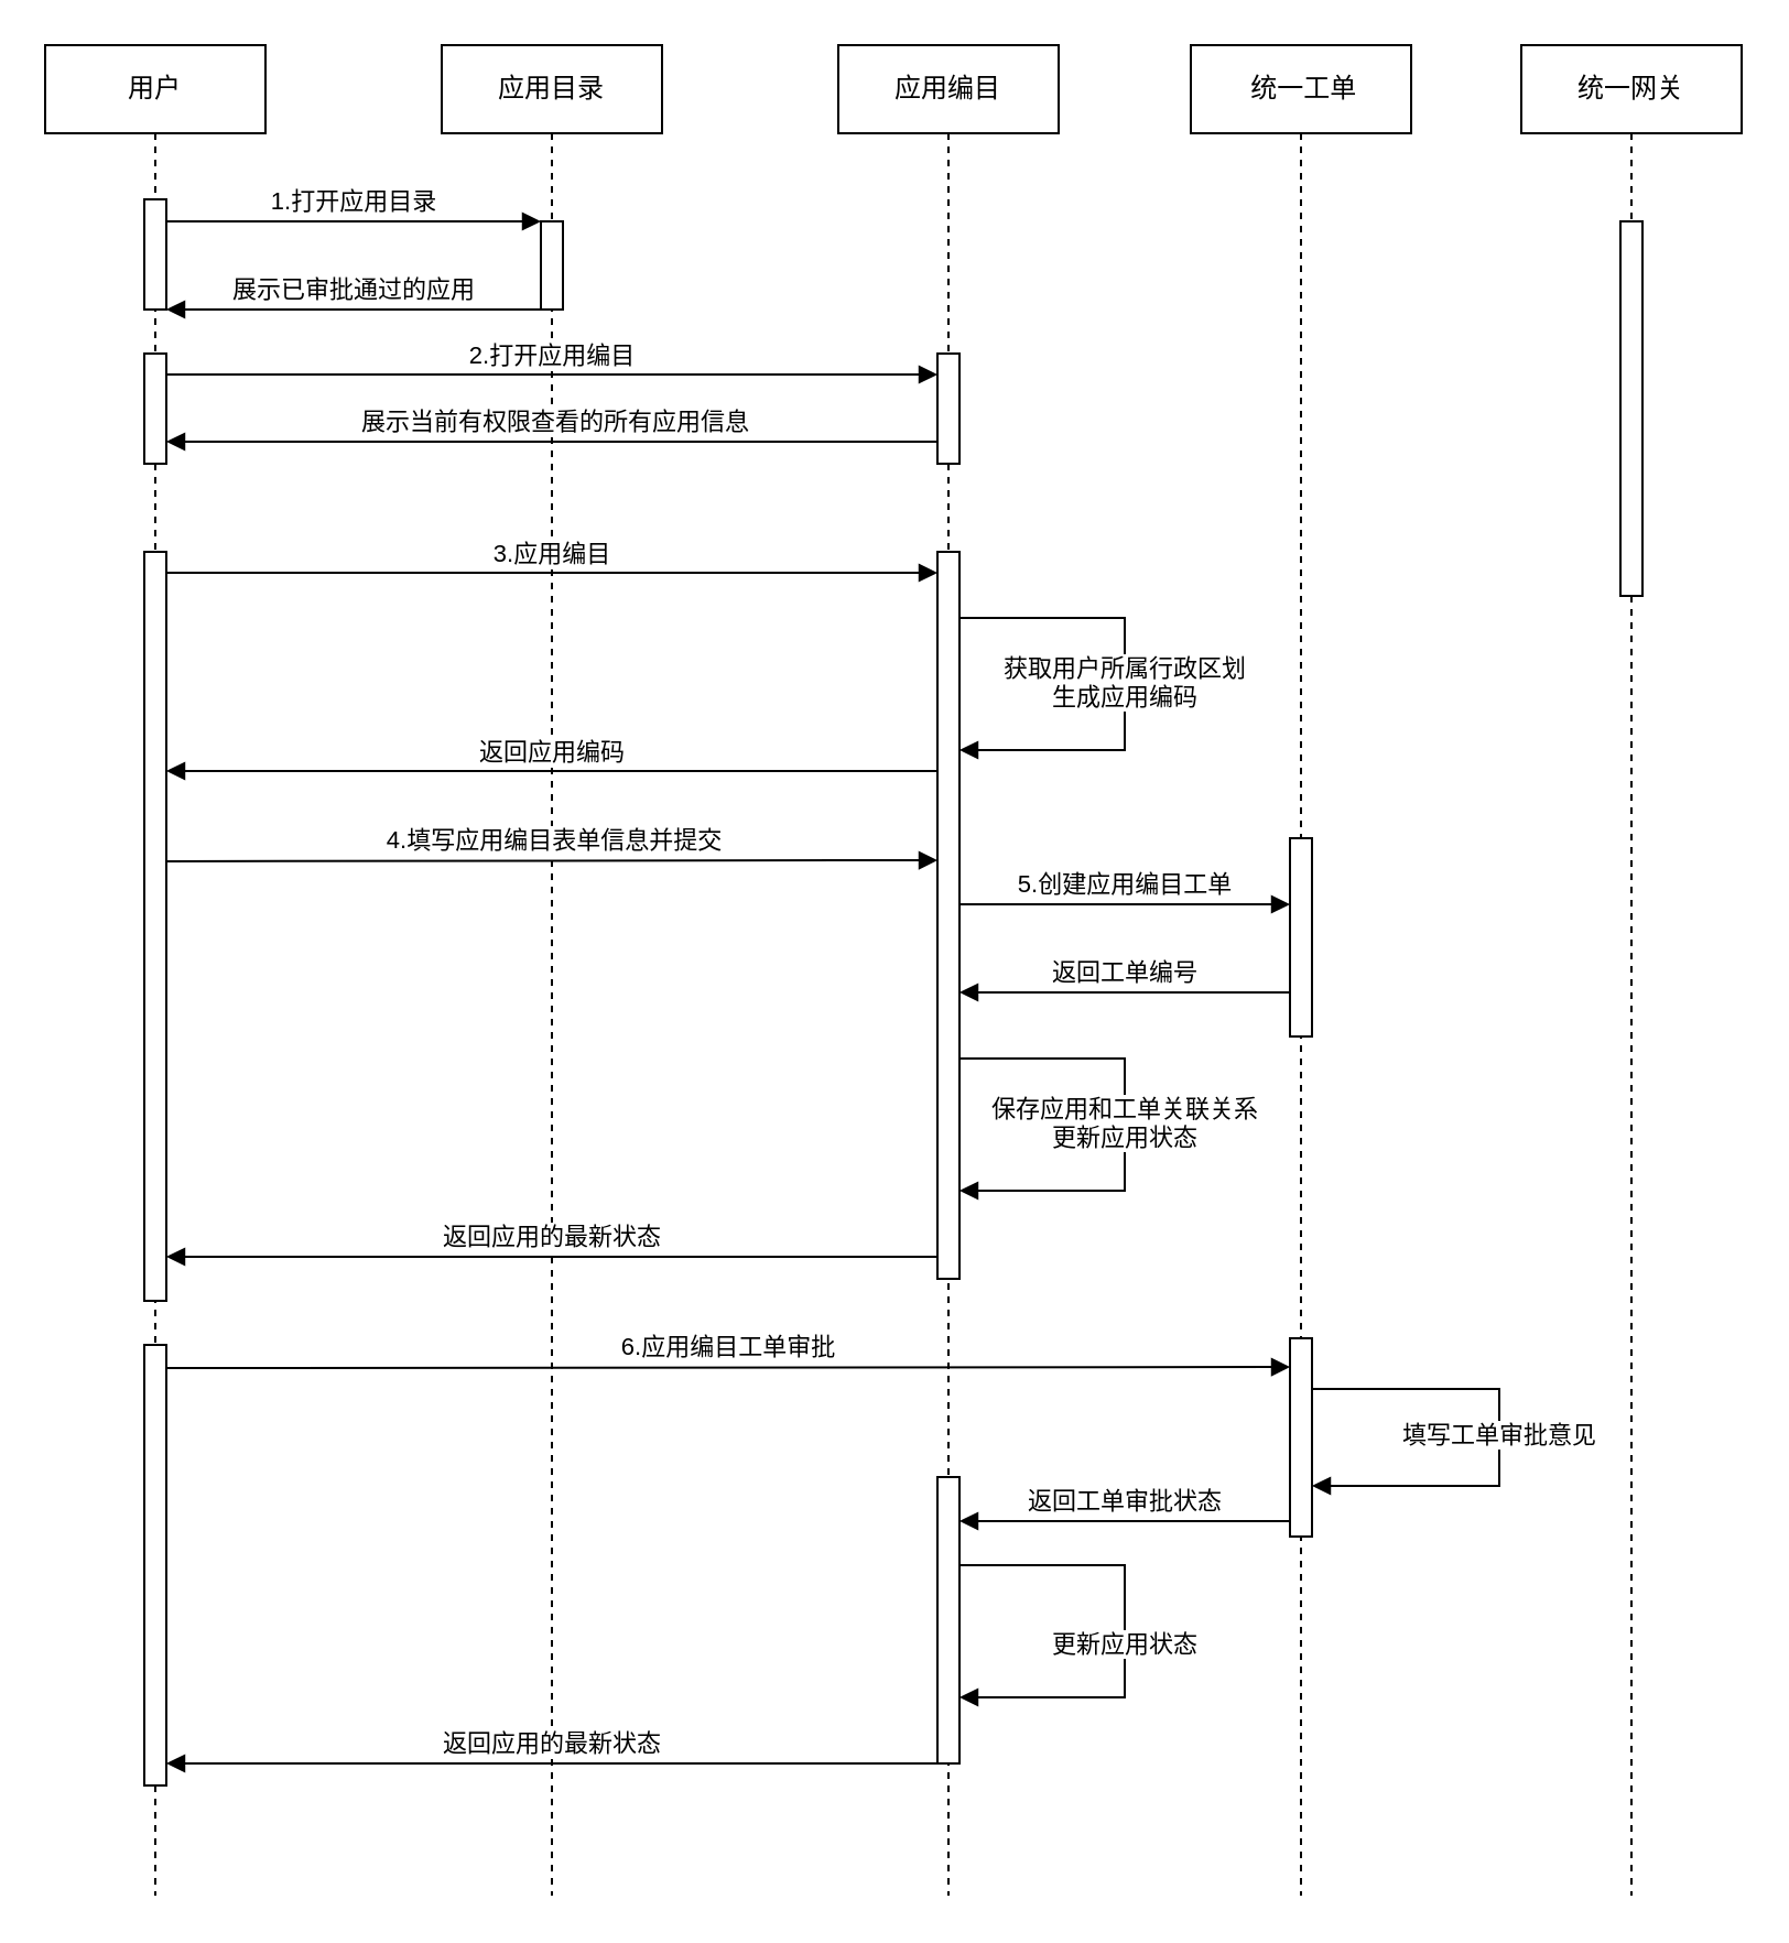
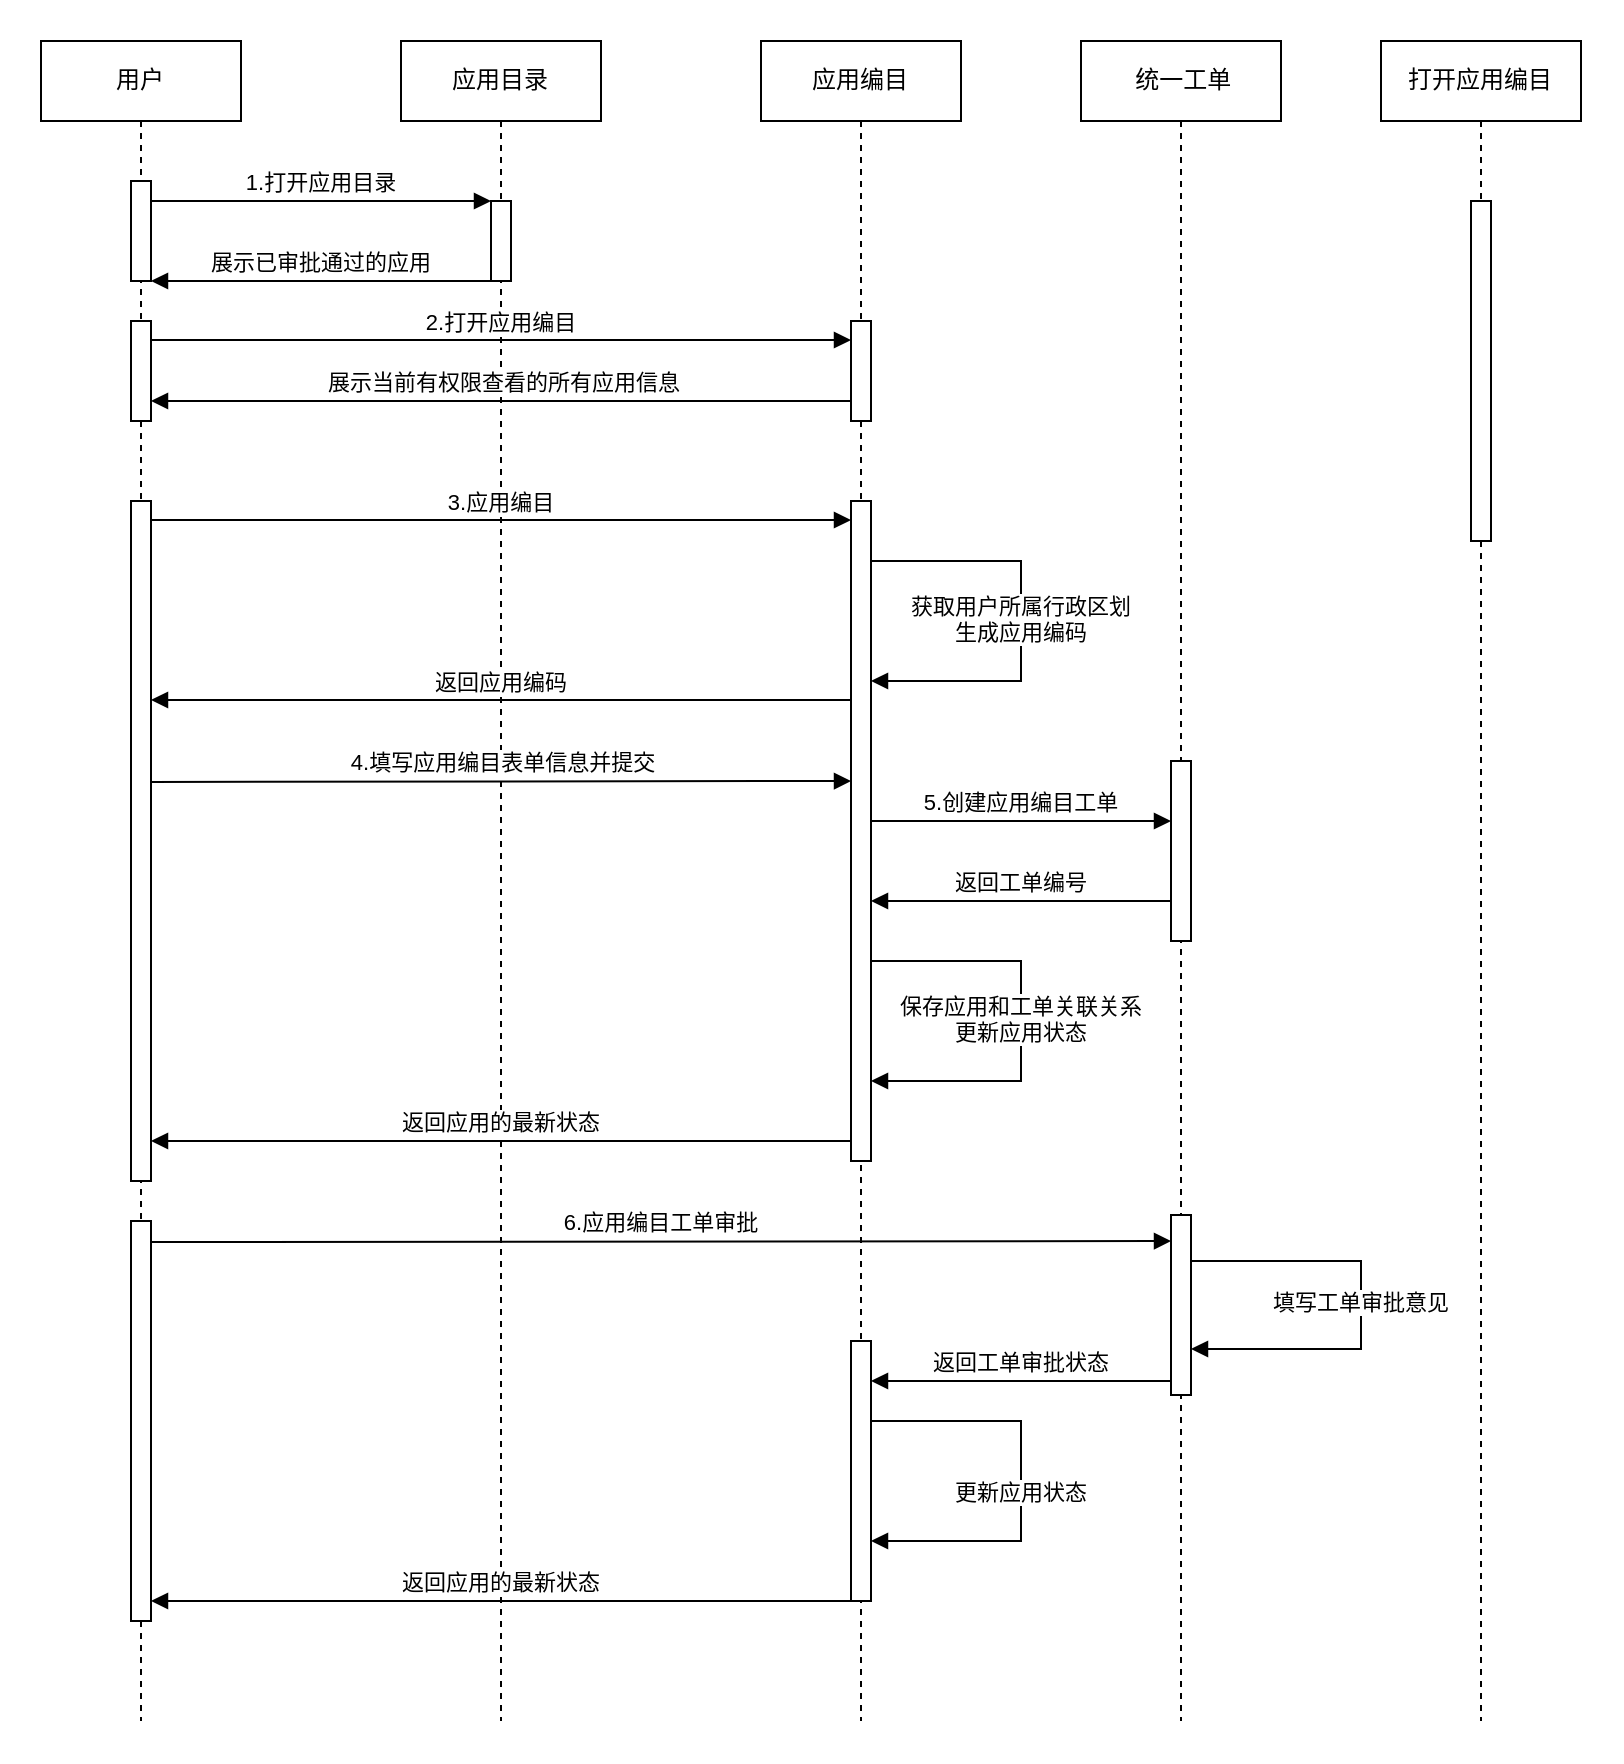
- <mxCell id="17" value="统一网关" style="shape=umlLifeline;perimeter=lifelinePerimeter;whiteSpace=wrap;html=1;container=0;dropTarget=0;collapsible=0;recursiveResize=0;outlineConnect=0;portConstraint=eastwest;newEdgeStyle={&quot;edgeStyle&quot;:&quot;elbowEdgeStyle&quot;,&quot;elbow&quot;:&quot;vertical&quot;,&quot;curved&quot;:0,&quot;rounded&quot;:0};" vertex="1" parent="1"><mxGeometry x="690" y="20" width="100" height="840" as="geometry" /></mxCell>
+ <mxCell id="17" value="打开应用编目" style="shape=umlLifeline;perimeter=lifelinePerimeter;whiteSpace=wrap;html=1;container=0;dropTarget=0;collapsible=0;recursiveResize=0;outlineConnect=0;portConstraint=eastwest;newEdgeStyle={&quot;edgeStyle&quot;:&quot;elbowEdgeStyle&quot;,&quot;elbow&quot;:&quot;vertical&quot;,&quot;curved&quot;:0,&quot;rounded&quot;:0};" vertex="1" parent="1"><mxGeometry x="690" y="20" width="100" height="840" as="geometry" /></mxCell>
